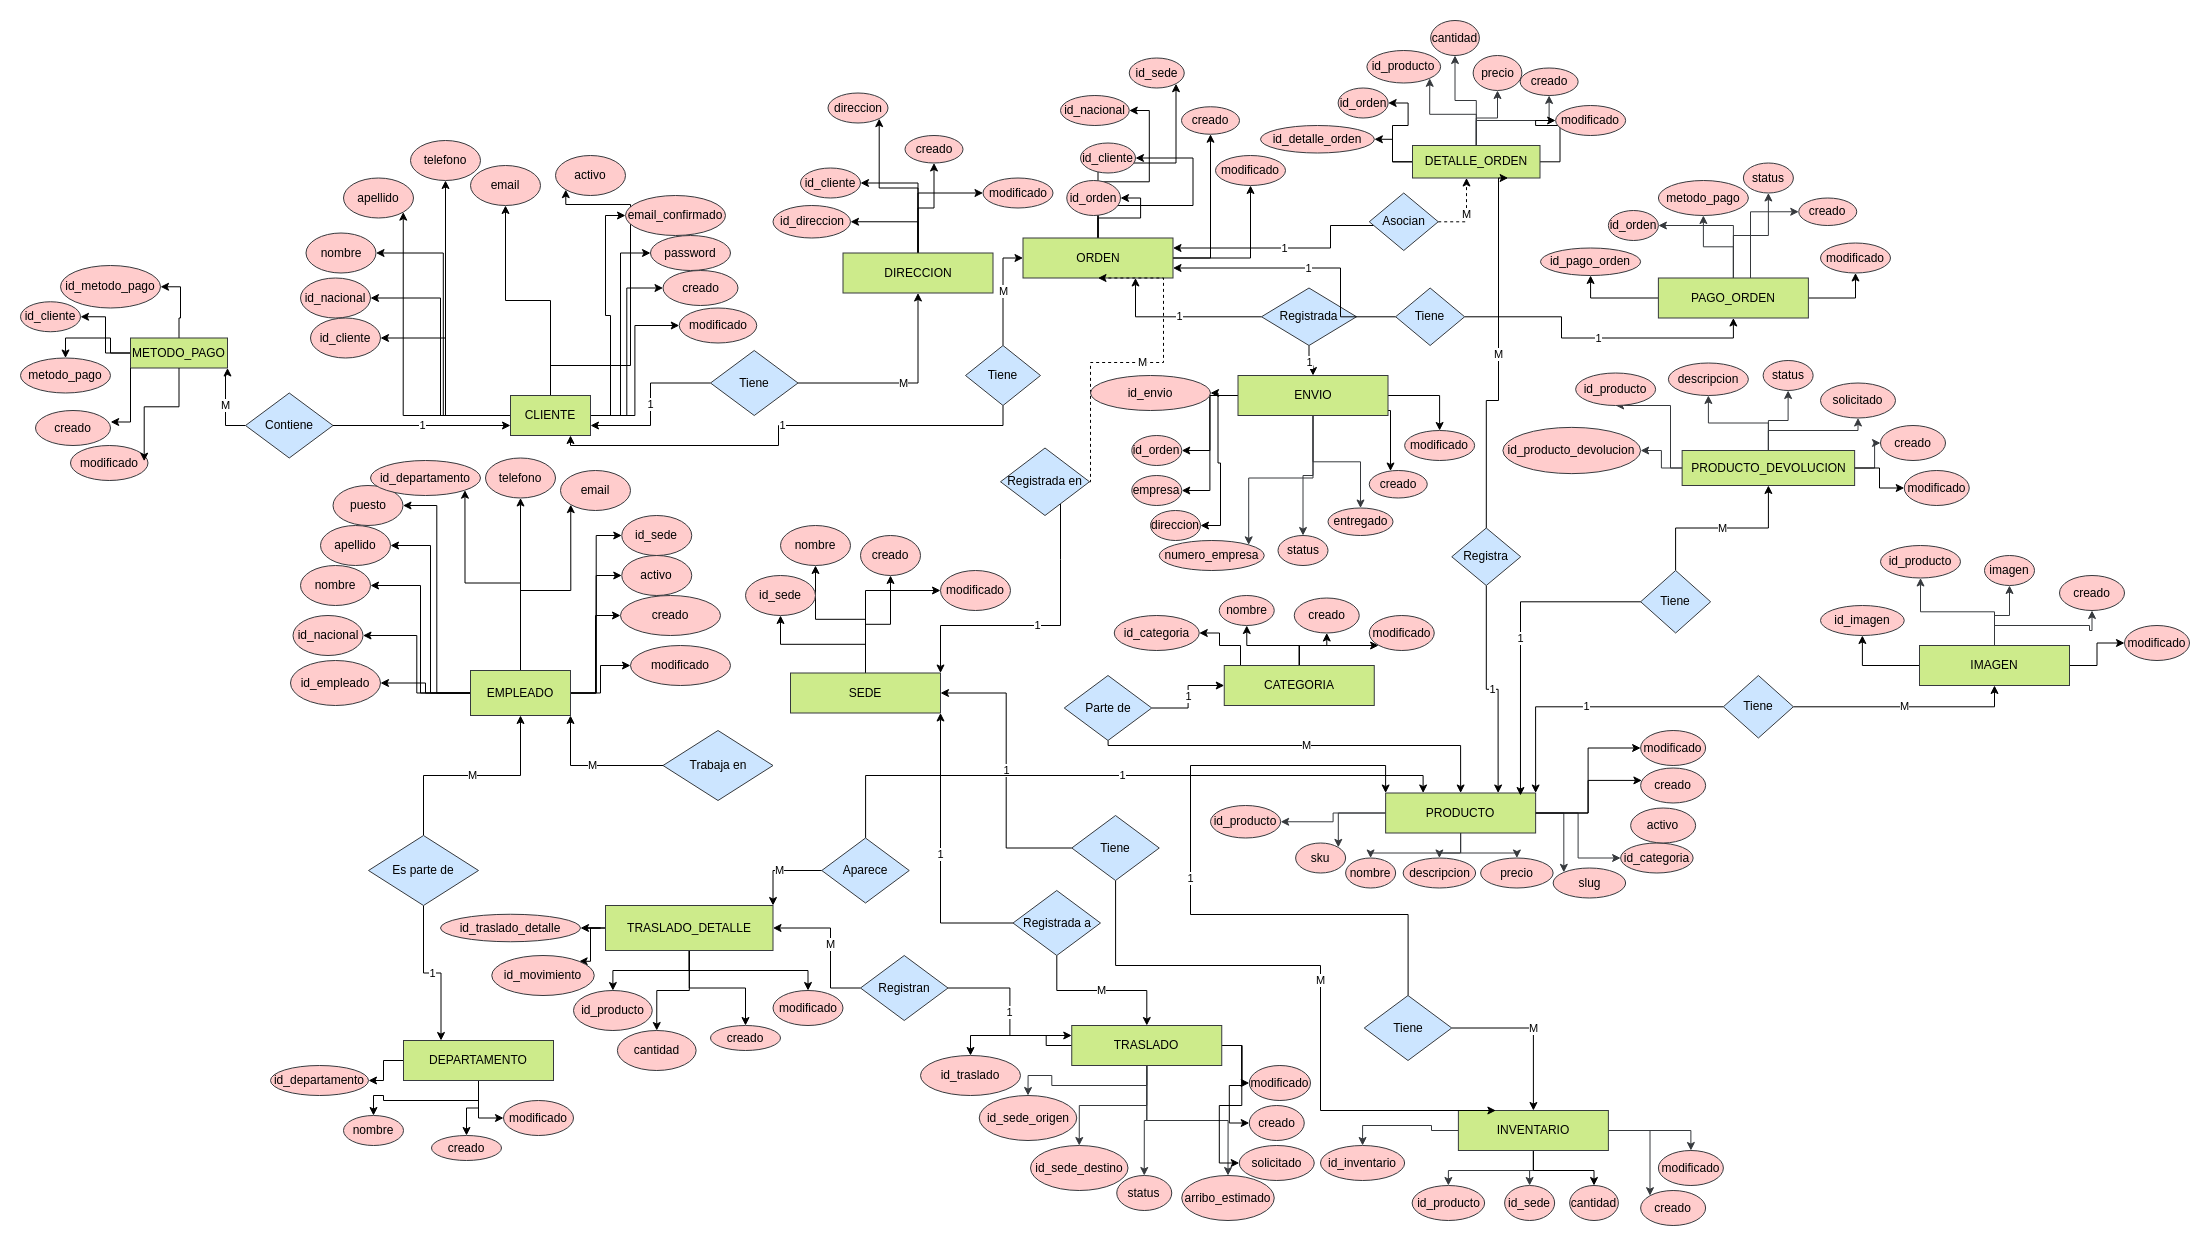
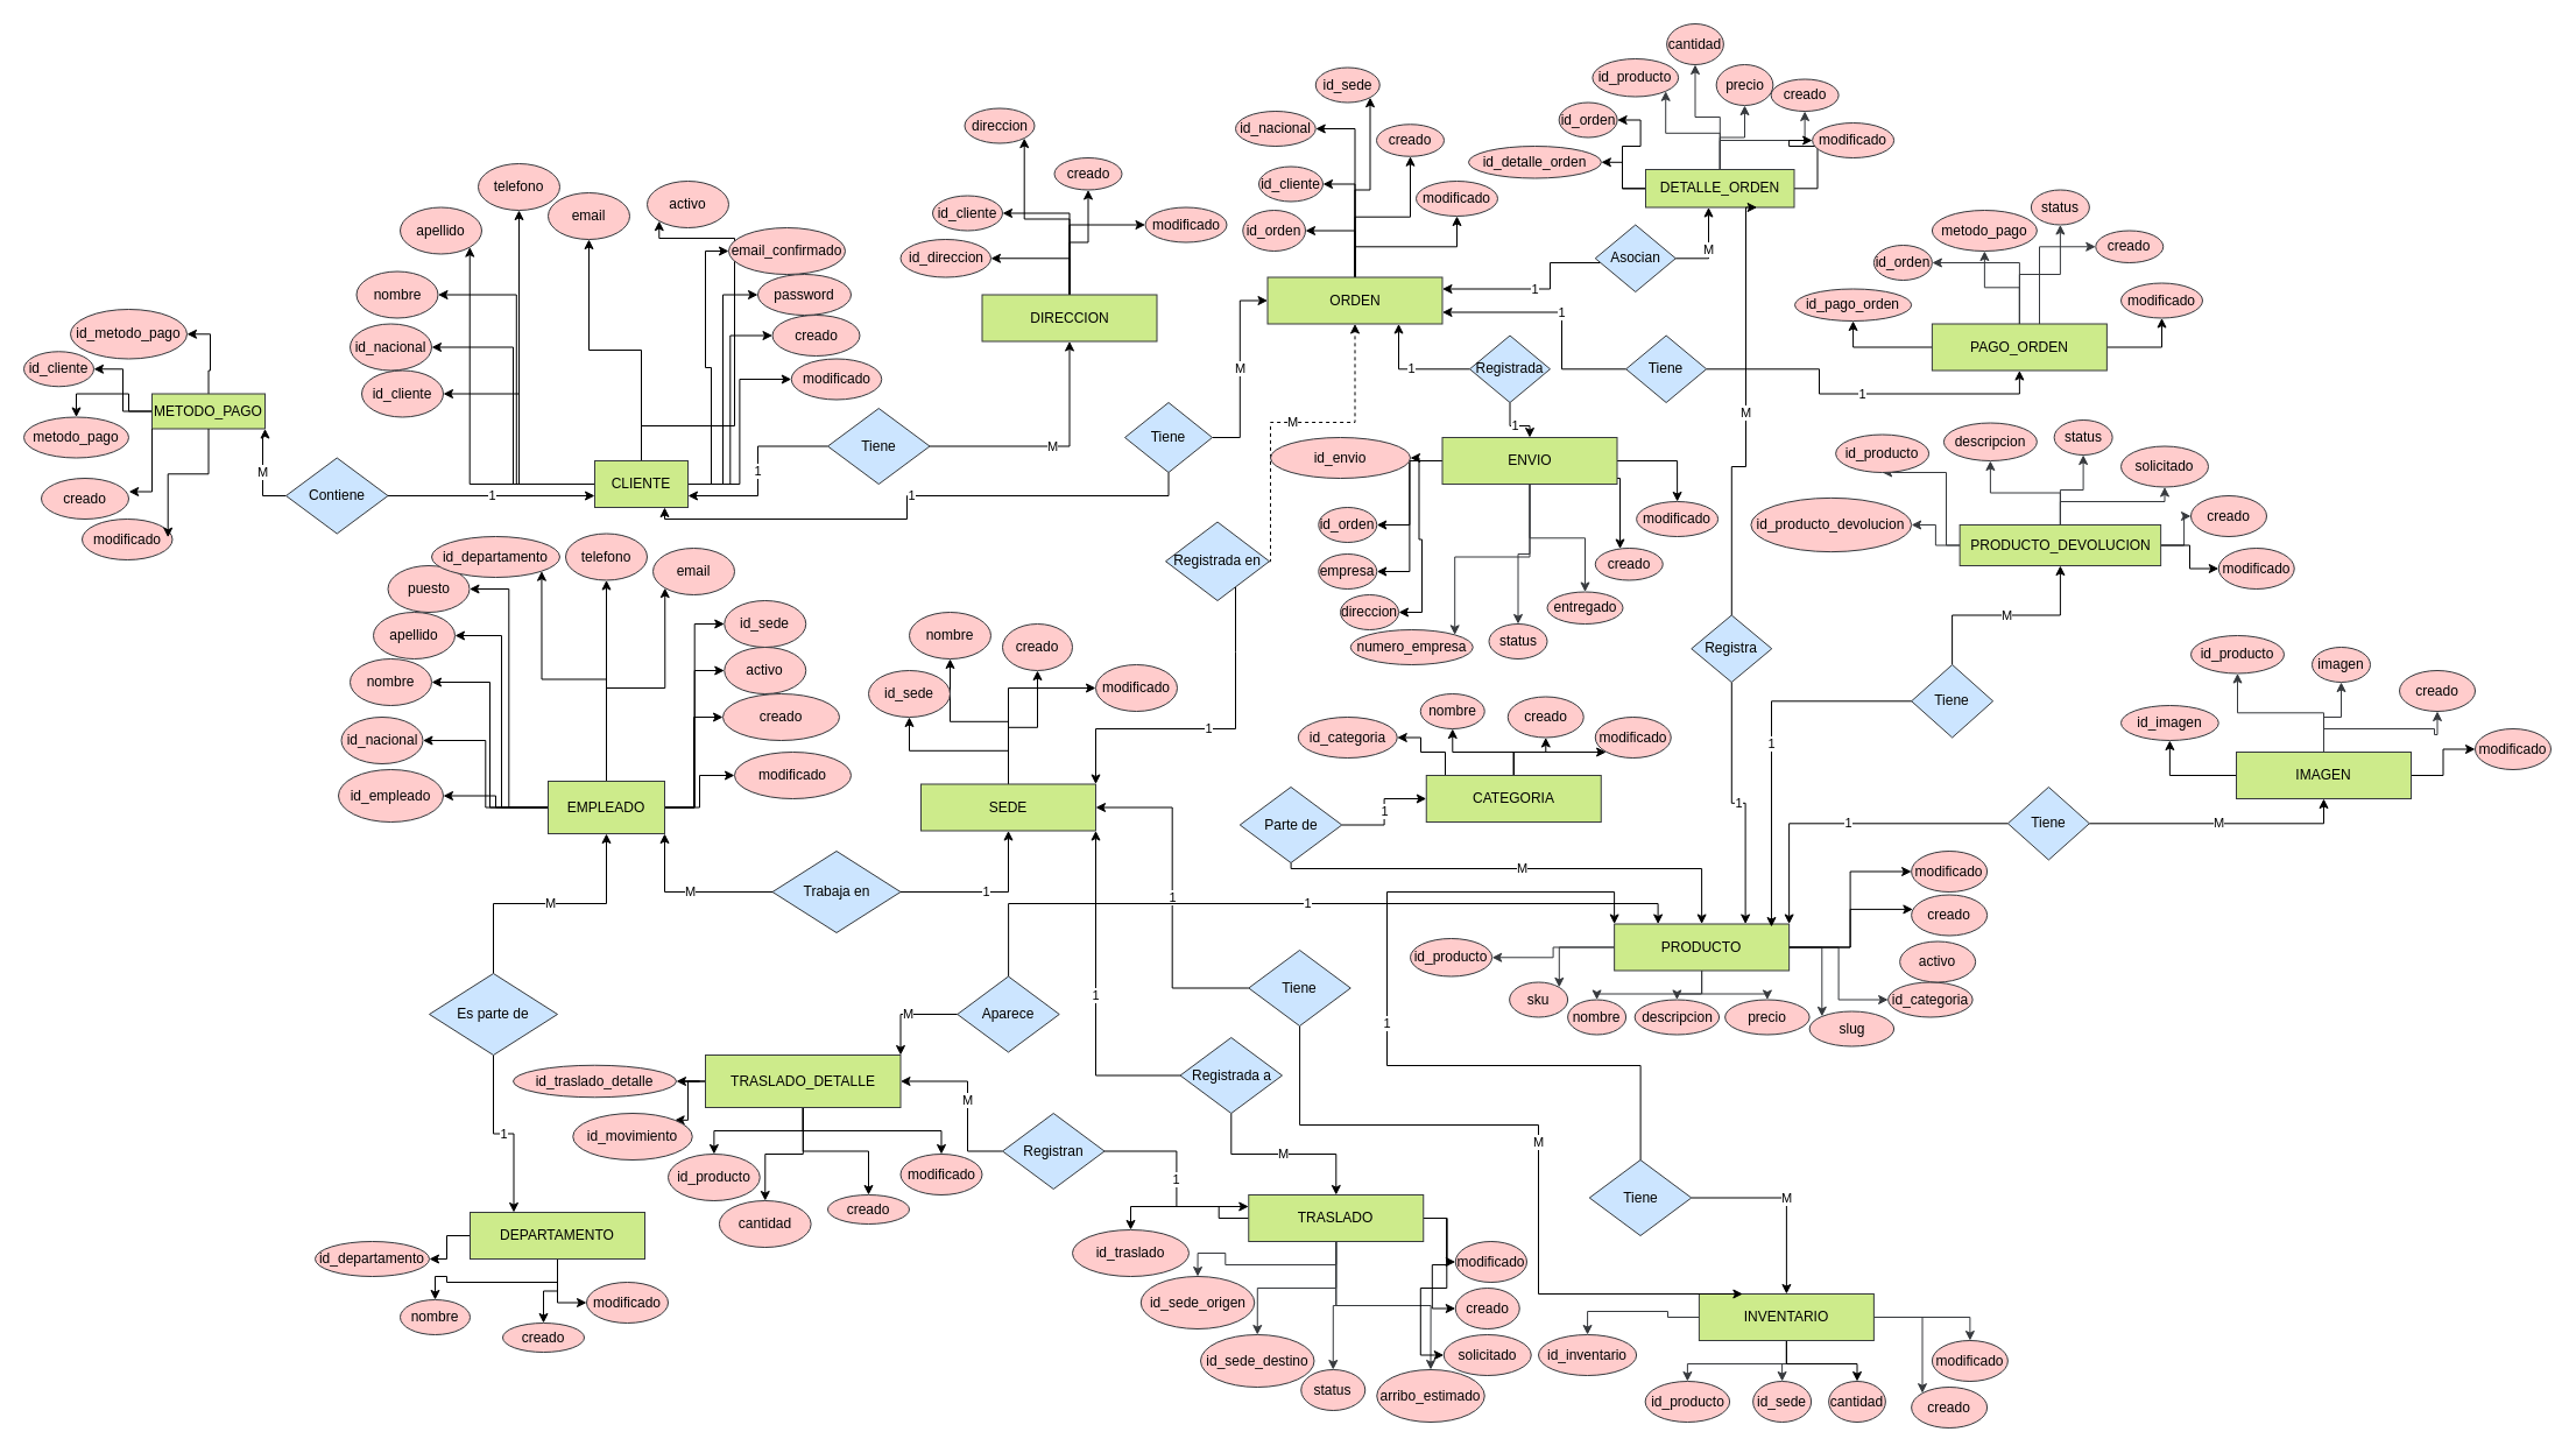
- <mxCell id="261" value="M" style="edgeStyle=orthogonalEdgeStyle;rounded=0;orthogonalLoop=1;jettySize=auto;html=1;dashed=1;" parent="1" source="263" target="226" edge="1"><mxGeometry relative="1" as="geometry"><Array as="points"><mxPoint x="1466" y="221" /></Array></mxGeometry></mxCell>
+ <mxCell id="261" value="M" style="edgeStyle=orthogonalEdgeStyle;rounded=0;orthogonalLoop=1;jettySize=auto;html=1;" parent="1" source="263" target="226" edge="1"><mxGeometry relative="1" as="geometry"><Array as="points"><mxPoint x="1466" y="221" /></Array></mxGeometry></mxCell>
- <mxCell id="158" value="ORDEN" style="rounded=0;whiteSpace=wrap;html=1;fillColor=#cdeb8b;strokeColor=#36393d;" parent="1" vertex="1"><mxGeometry x="1022.5" y="237.5" width="150" height="40" as="geometry" /></mxCell>
+ <mxCell id="158" value="ORDEN" style="rounded=0;whiteSpace=wrap;html=1;fillColor=#cdeb8b;strokeColor=#36393d;" parent="1" vertex="1"><mxGeometry x="1087.5" y="237.5" width="150" height="40" as="geometry" /></mxCell>
- <mxCell id="253" value="Registrada" style="rhombus;whiteSpace=wrap;html=1;fillColor=#cce5ff;strokeColor=#36393d;" parent="1" vertex="1"><mxGeometry x="1261" y="287.5" width="95" height="57.5" as="geometry" /></mxCell>
+ <mxCell id="253" value="Registrada" style="rhombus;whiteSpace=wrap;html=1;fillColor=#cce5ff;strokeColor=#36393d;" parent="1" vertex="1"><mxGeometry x="1261" y="287.5" width="69" height="57.5" as="geometry" /></mxCell>
+ <mxCell id="72" value="1" style="edgeStyle=orthogonalEdgeStyle;rounded=0;orthogonalLoop=1;jettySize=auto;html=1;" parent="1" source="73" target="62" edge="1"><mxGeometry relative="1" as="geometry" /></mxCell>
